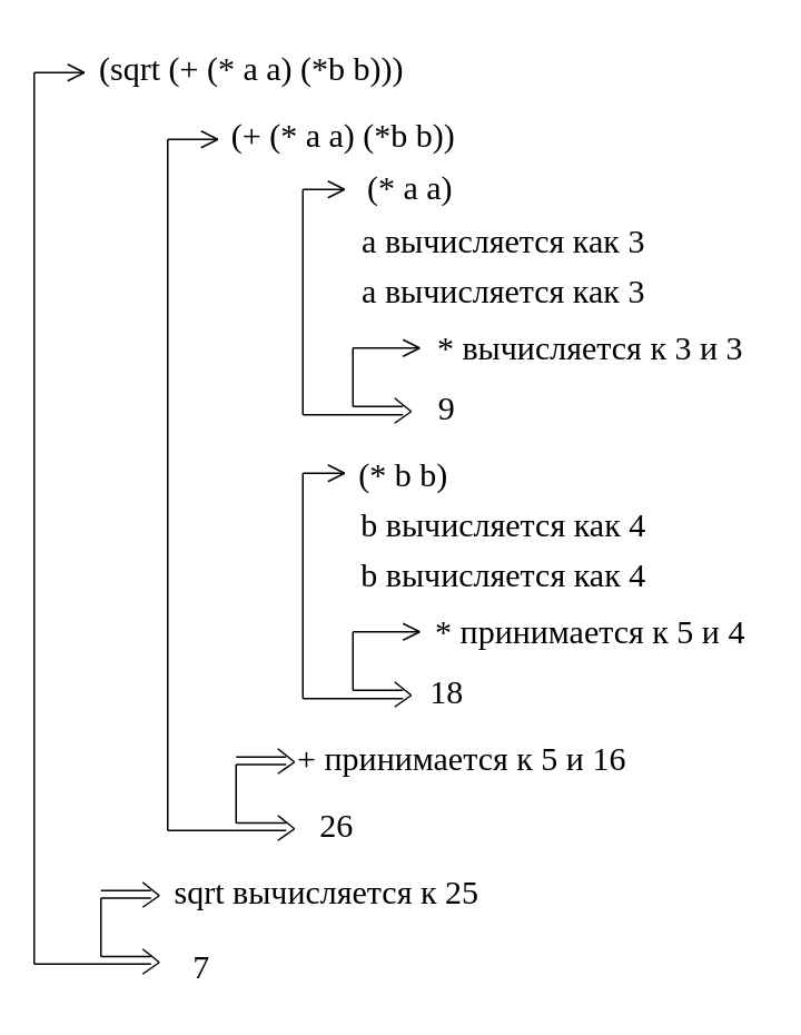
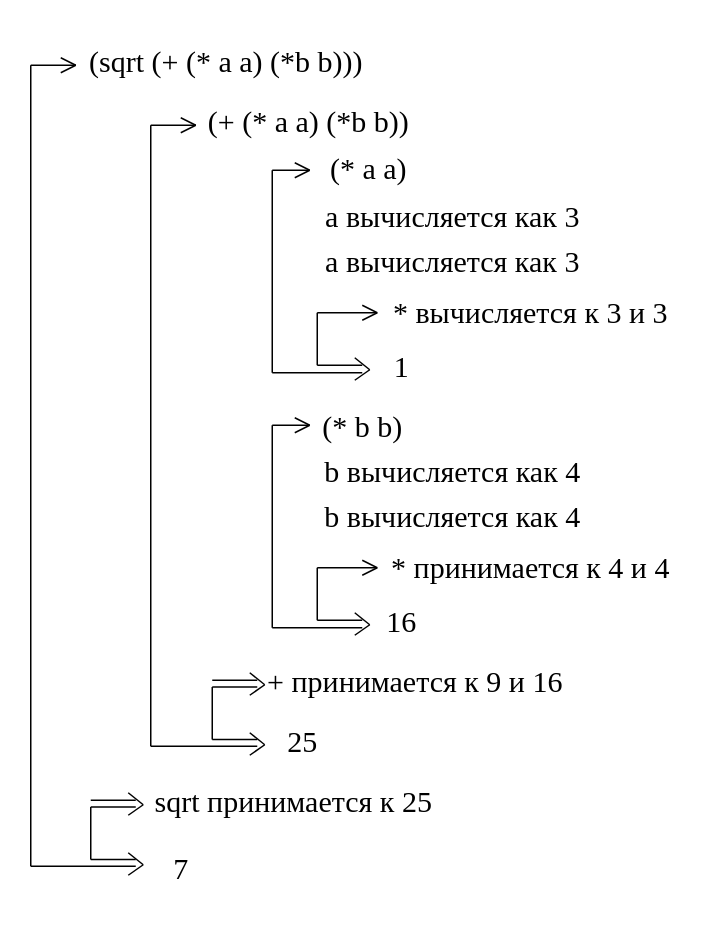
- <mxCell id="6" value="9" style="text;html=1;align=center;verticalAlign=middle;resizable=0;points=[];autosize=1;strokeColor=none;fillColor=none;fontSize=20;fontFamily=Times New Roman;" vertex="1" parent="1"><mxGeometry x="252" y="223" width="30" height="40" as="geometry" /></mxCell>
+ <mxCell id="6" value="1" style="text;html=1;align=center;verticalAlign=middle;resizable=0;points=[];autosize=1;strokeColor=none;fillColor=none;fontSize=20;fontFamily=Times New Roman;" vertex="1" parent="1"><mxGeometry x="252" y="223" width="30" height="40" as="geometry" /></mxCell>
- <mxCell id="43" value="* принимается к 5 и 4" style="text;html=1;align=center;verticalAlign=middle;resizable=0;points=[];autosize=1;strokeColor=none;fillColor=none;fontSize=20;fontFamily=Times New Roman;" vertex="1" parent="1"><mxGeometry x="248" y="357" width="210" height="40" as="geometry" /></mxCell>
+ <mxCell id="43" value="* принимается к 4 и 4" style="text;html=1;align=center;verticalAlign=middle;resizable=0;points=[];autosize=1;strokeColor=none;fillColor=none;fontSize=20;fontFamily=Times New Roman;" vertex="1" parent="1"><mxGeometry x="248" y="357" width="210" height="40" as="geometry" /></mxCell>
- <mxCell id="41" value="18" style="text;html=1;align=center;verticalAlign=middle;resizable=0;points=[];autosize=1;strokeColor=none;fillColor=none;fontSize=20;fontFamily=Times New Roman;" vertex="1" parent="1"><mxGeometry x="247" y="393" width="40" height="40" as="geometry" /></mxCell>
+ <mxCell id="41" value="16" style="text;html=1;align=center;verticalAlign=middle;resizable=0;points=[];autosize=1;strokeColor=none;fillColor=none;fontSize=20;fontFamily=Times New Roman;" vertex="1" parent="1"><mxGeometry x="247" y="393" width="40" height="40" as="geometry" /></mxCell>
- <mxCell id="67" value="+ принимается к 5 и 16" style="text;html=1;align=center;verticalAlign=middle;resizable=0;points=[];autosize=1;strokeColor=none;fillColor=none;fontSize=20;fontFamily=Times New Roman;" vertex="1" parent="1"><mxGeometry x="166" y="433" width="220" height="40" as="geometry" /></mxCell>
+ <mxCell id="67" value="+ принимается к 9 и 16" style="text;html=1;align=center;verticalAlign=middle;resizable=0;points=[];autosize=1;strokeColor=none;fillColor=none;fontSize=20;fontFamily=Times New Roman;" vertex="1" parent="1"><mxGeometry x="166" y="433" width="220" height="40" as="geometry" /></mxCell>
- <mxCell id="66" value="26" style="text;html=1;align=center;verticalAlign=middle;resizable=0;points=[];autosize=1;strokeColor=none;fillColor=none;fontSize=20;fontFamily=Times New Roman;" vertex="1" parent="1"><mxGeometry x="181" y="473" width="40" height="40" as="geometry" /></mxCell>
+ <mxCell id="66" value="25" style="text;html=1;align=center;verticalAlign=middle;resizable=0;points=[];autosize=1;strokeColor=none;fillColor=none;fontSize=20;fontFamily=Times New Roman;" vertex="1" parent="1"><mxGeometry x="181" y="473" width="40" height="40" as="geometry" /></mxCell>
- <mxCell id="34" value="sqrt вычисляется к 25" style="text;html=1;align=center;verticalAlign=middle;resizable=0;points=[];autosize=1;strokeColor=none;fillColor=none;fontSize=20;fontFamily=Times New Roman;" vertex="1" parent="1"><mxGeometry x="90" y="513" width="210" height="40" as="geometry" /></mxCell>
+ <mxCell id="34" value="sqrt принимается к 25" style="text;html=1;align=center;verticalAlign=middle;resizable=0;points=[];autosize=1;strokeColor=none;fillColor=none;fontSize=20;fontFamily=Times New Roman;" vertex="1" parent="1"><mxGeometry x="90" y="513" width="210" height="40" as="geometry" /></mxCell>
